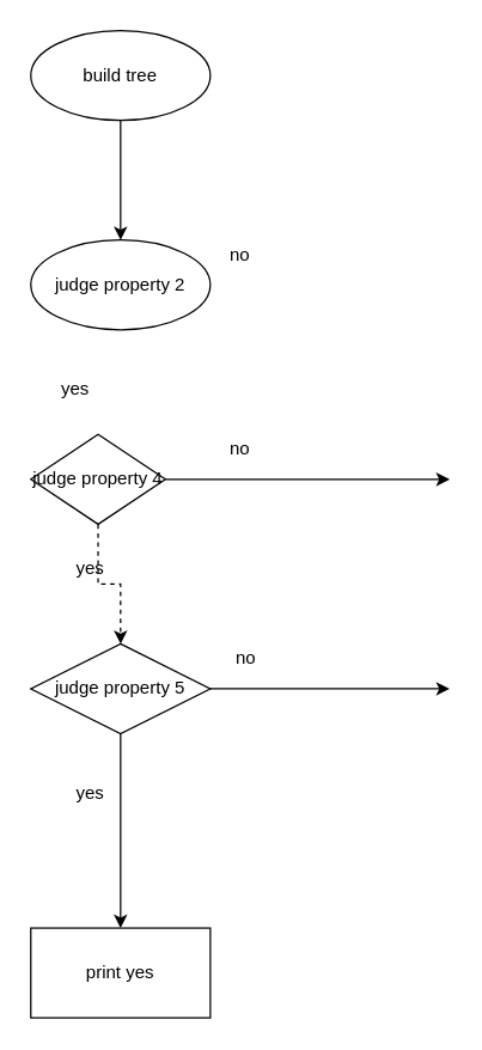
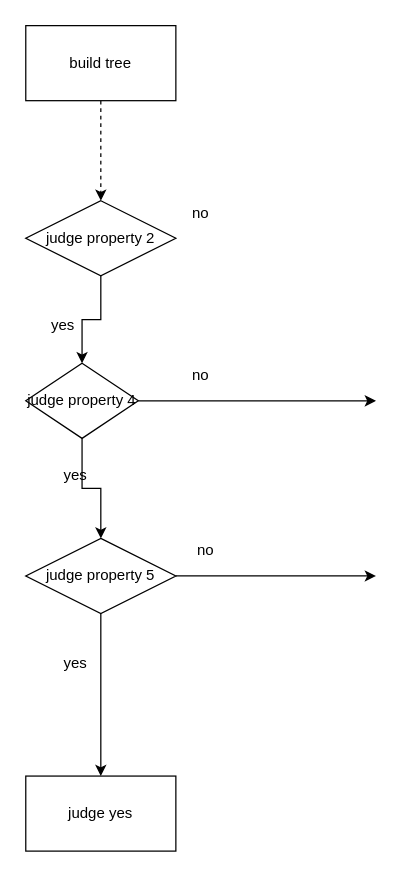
- <mxCell id="3" value="build tree" style="ellipse;whiteSpace=wrap;html=1;" vertex="1" parent="1"><mxGeometry x="20" y="20" width="120" height="60" as="geometry" /></mxCell>
+ <mxCell id="3" value="build tree" style="rounded=0;whiteSpace=wrap;html=1;" vertex="1" parent="1"><mxGeometry x="20" y="20" width="120" height="60" as="geometry" /></mxCell>
- <mxCell id="2" value="" style="edgeStyle=orthogonalEdgeStyle;rounded=0;orthogonalLoop=1;jettySize=auto;html=1;" edge="1" parent="1" source="3" target="8"><mxGeometry relative="1" as="geometry"><Array as="points"><mxPoint x="80" y="120" /><mxPoint x="80" y="120" /></Array></mxGeometry></mxCell>
+ <mxCell id="2" value="" style="edgeStyle=orthogonalEdgeStyle;rounded=0;orthogonalLoop=1;jettySize=auto;html=1;dashed=1;" edge="1" parent="1" source="3" target="8"><mxGeometry relative="1" as="geometry"><Array as="points"><mxPoint x="80" y="120" /><mxPoint x="80" y="120" /></Array></mxGeometry></mxCell>
- <mxCell id="8" value="judge property 2" style="ellipse;whiteSpace=wrap;html=1;" vertex="1" parent="1"><mxGeometry x="20" y="160" width="120" height="60" as="geometry" /></mxCell>
+ <mxCell id="8" value="judge property 2" style="rhombus;whiteSpace=wrap;html=1;" vertex="1" parent="1"><mxGeometry x="20" y="160" width="120" height="60" as="geometry" /></mxCell>
+ <mxCell id="7" value="" style="edgeStyle=orthogonalEdgeStyle;rounded=0;orthogonalLoop=1;jettySize=auto;html=1;" edge="1" parent="1" source="8" target="6"><mxGeometry relative="1" as="geometry" /></mxCell>
- <mxCell id="4" value="" style="edgeStyle=orthogonalEdgeStyle;rounded=0;orthogonalLoop=1;jettySize=auto;html=1;dashed=1;" edge="1" parent="1" source="6" target="11"><mxGeometry relative="1" as="geometry" /></mxCell>
+ <mxCell id="4" value="" style="edgeStyle=orthogonalEdgeStyle;rounded=0;orthogonalLoop=1;jettySize=auto;html=1;" edge="1" parent="1" source="6" target="11"><mxGeometry relative="1" as="geometry" /></mxCell>
- <mxCell id="18" value="print yes" style="whiteSpace=wrap;html=1;" vertex="1" parent="1"><mxGeometry x="20" y="620" width="120" height="60" as="geometry" /></mxCell>
+ <mxCell id="18" value="judge yes" style="whiteSpace=wrap;html=1;" vertex="1" parent="1"><mxGeometry x="20" y="620" width="120" height="60" as="geometry" /></mxCell>
